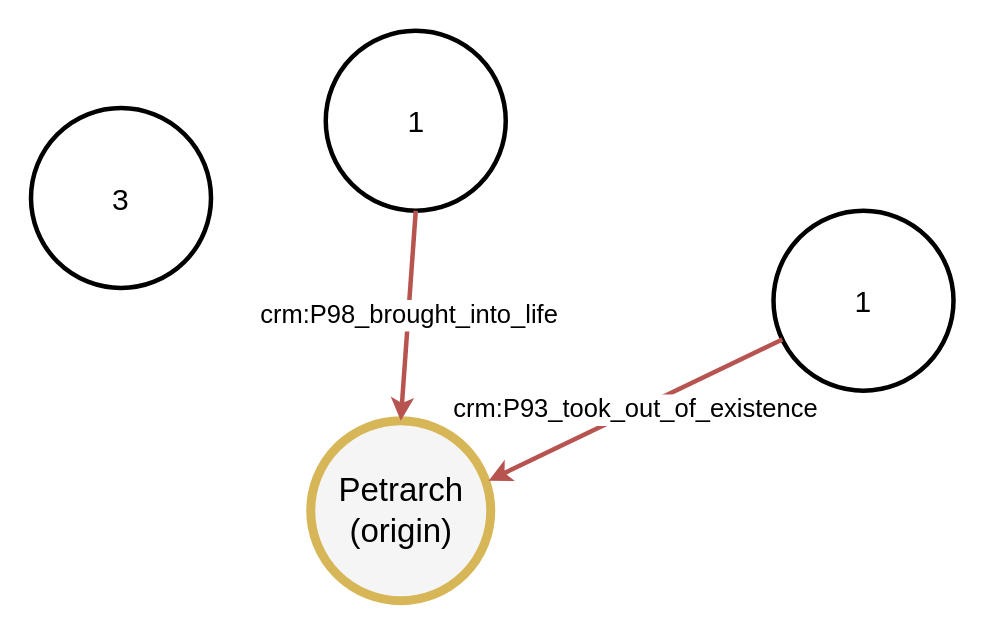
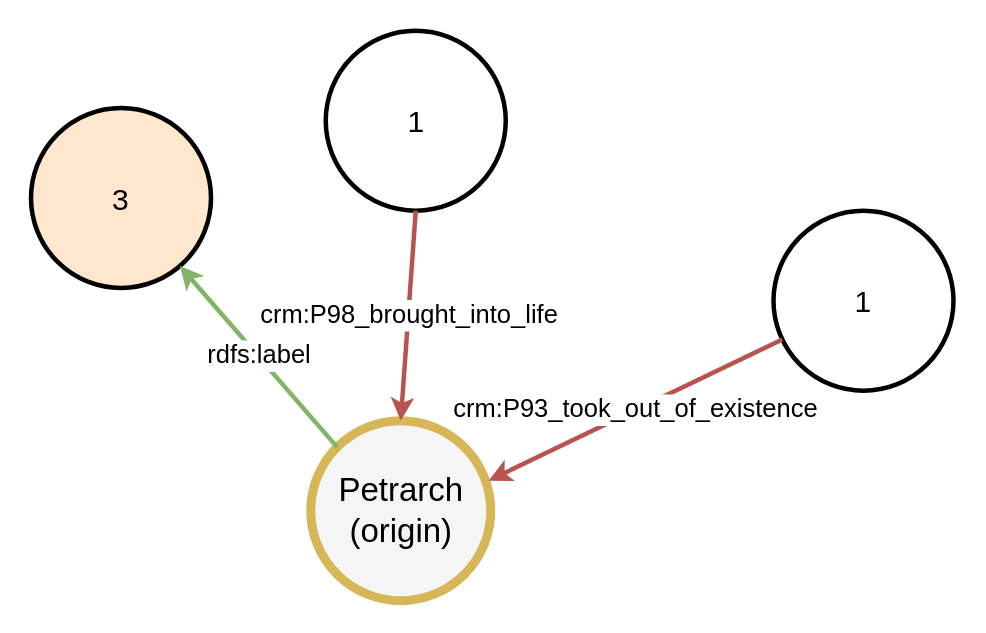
- <mxCell id="2" value="3" style="ellipse;whiteSpace=wrap;html=1;shadow=0;fontFamily=Helvetica;fontSize=20;align=center;strokeWidth=3;" vertex="1" parent="1"><mxGeometry x="20" y="71.5" width="120" height="120" as="geometry" /></mxCell>
+ <mxCell id="2" value="3" style="ellipse;whiteSpace=wrap;html=1;shadow=0;fontFamily=Helvetica;fontSize=20;align=center;strokeWidth=3;fillColor=#ffe6cc;" vertex="1" parent="1"><mxGeometry x="20" y="71.5" width="120" height="120" as="geometry" /></mxCell>
+ <mxCell id="5" value="rdfs:label" style="endArrow=classic;html=1;rounded=0;fontSize=17;strokeWidth=3;exitX=0;exitY=0;exitDx=0;exitDy=0;fillColor=#d5e8d4;strokeColor=#82b366;" edge="1" parent="1" source="3" target="2"><mxGeometry width="50" height="50" relative="1" as="geometry"><mxPoint x="140" y="264" as="sourcePoint" /><mxPoint x="190" y="214" as="targetPoint" /></mxGeometry></mxCell>
